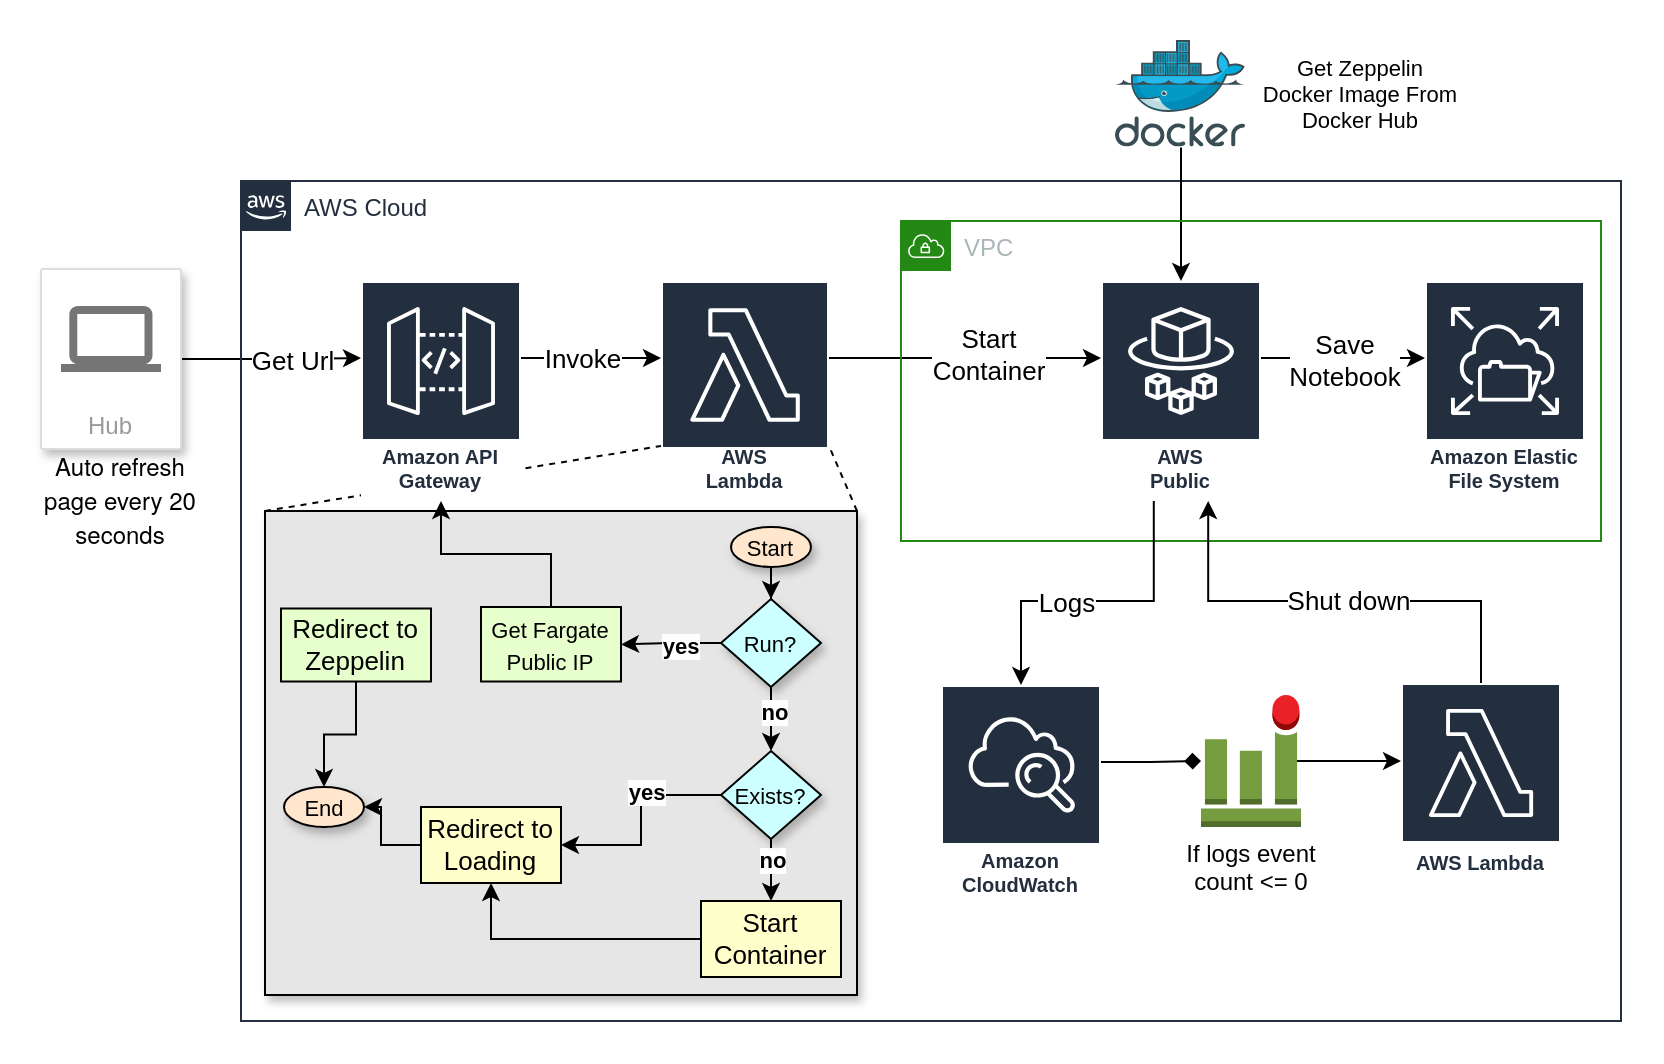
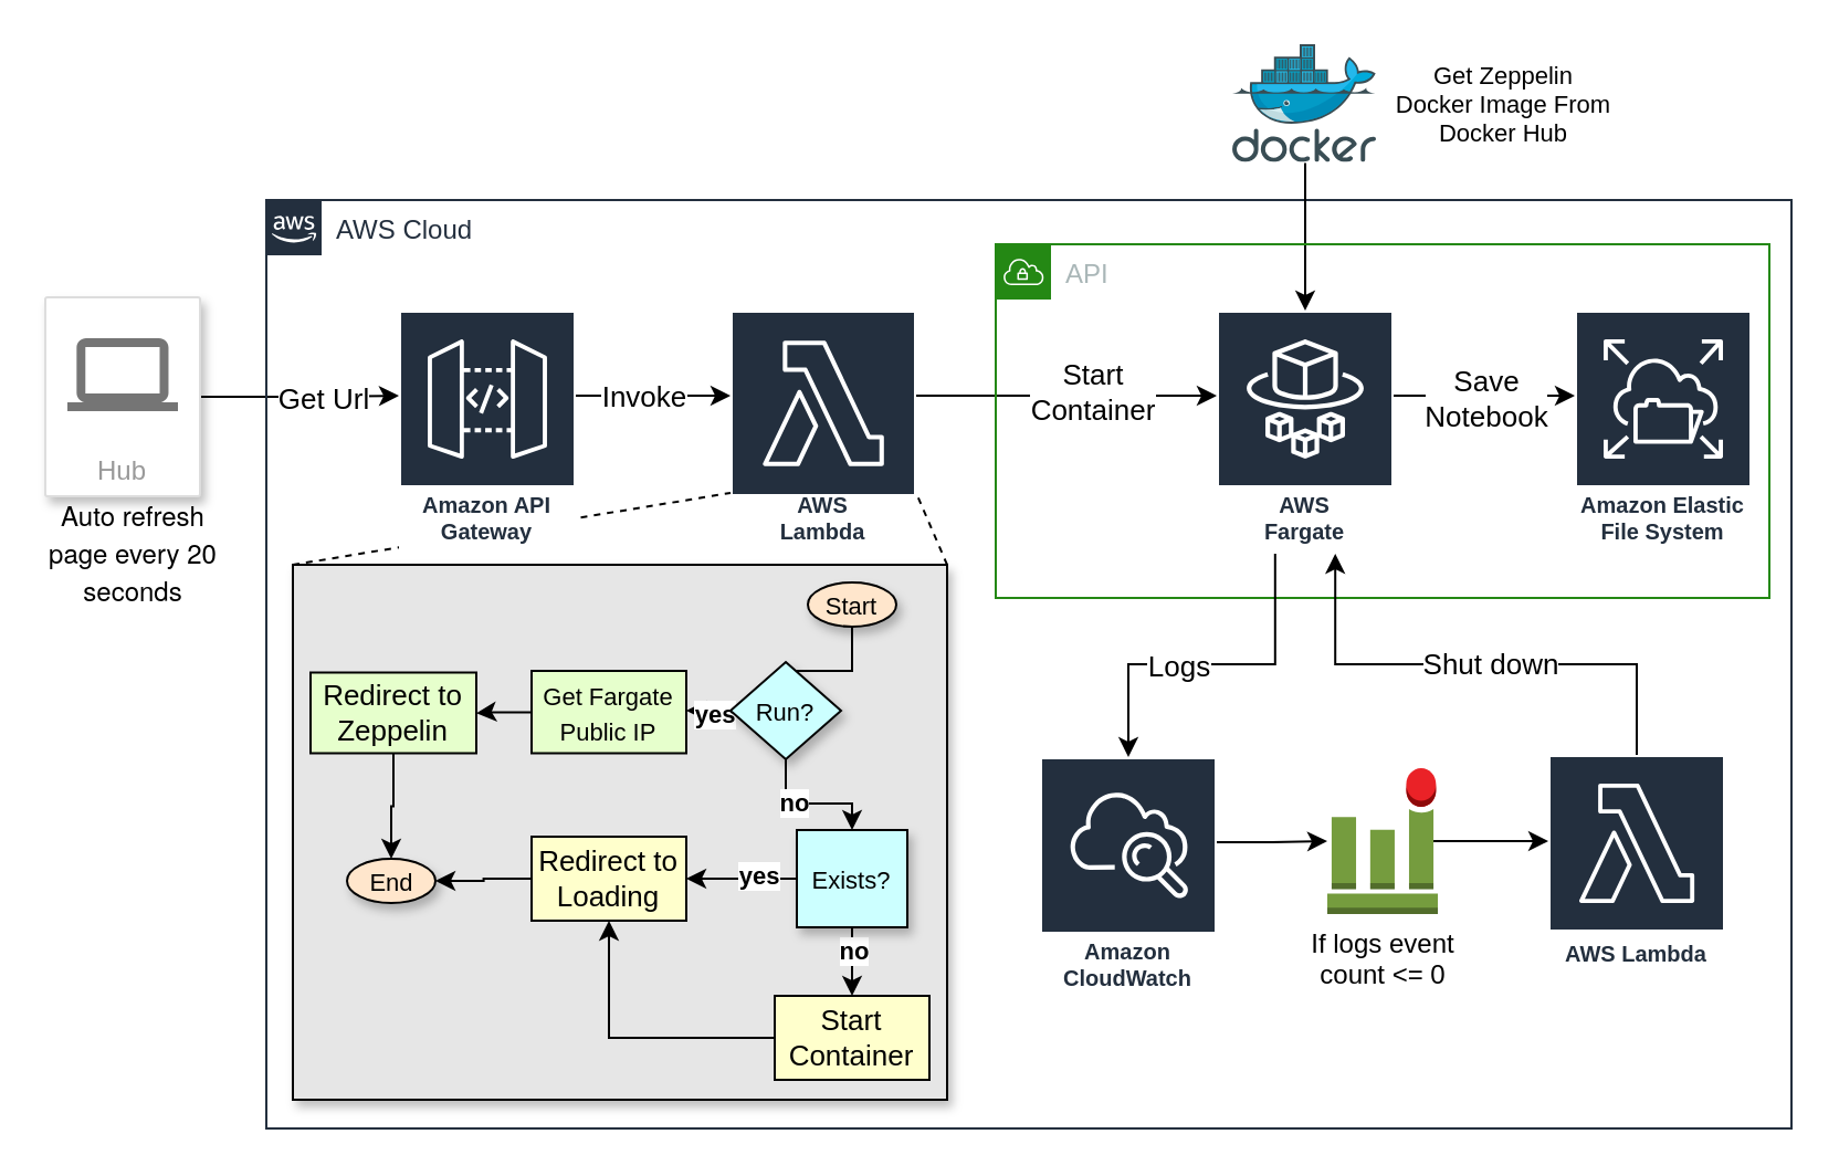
- <mxCell id="14" value="VPC" style="points=[[0,0],[0.25,0],[0.5,0],[0.75,0],[1,0],[1,0.25],[1,0.5],[1,0.75],[1,1],[0.75,1],[0.5,1],[0.25,1],[0,1],[0,0.75],[0,0.5],[0,0.25]];outlineConnect=0;gradientColor=none;html=1;whiteSpace=wrap;fontSize=12;fontStyle=0;container=0;pointerEvents=0;collapsible=0;recursiveResize=0;shape=mxgraph.aws4.group;grIcon=mxgraph.aws4.group_vpc;strokeColor=#248814;fillColor=none;verticalAlign=top;align=left;spacingLeft=30;fontColor=#AAB7B8;dashed=0;" parent="1" vertex="1"><mxGeometry x="450" y="110" width="350" height="160" as="geometry" /></mxCell>
+ <mxCell id="14" value="API" style="points=[[0,0],[0.25,0],[0.5,0],[0.75,0],[1,0],[1,0.25],[1,0.5],[1,0.75],[1,1],[0.75,1],[0.5,1],[0.25,1],[0,1],[0,0.75],[0,0.5],[0,0.25]];outlineConnect=0;gradientColor=none;html=1;whiteSpace=wrap;fontSize=12;fontStyle=0;container=0;pointerEvents=0;collapsible=0;recursiveResize=0;shape=mxgraph.aws4.group;grIcon=mxgraph.aws4.group_vpc;strokeColor=#248814;fillColor=none;verticalAlign=top;align=left;spacingLeft=30;fontColor=#AAB7B8;dashed=0;" parent="1" vertex="1"><mxGeometry x="450" y="110" width="350" height="160" as="geometry" /></mxCell>
- <mxCell id="26" value="AWS &lt;br&gt;Public" style="sketch=0;outlineConnect=0;fontColor=#232F3E;gradientColor=none;strokeColor=#ffffff;fillColor=#232F3E;dashed=0;verticalLabelPosition=middle;verticalAlign=bottom;align=center;html=1;whiteSpace=wrap;fontSize=10;fontStyle=1;spacing=3;shape=mxgraph.aws4.productIcon;prIcon=mxgraph.aws4.fargate;points=[[0,0.35,0,0,0],[0.33,1,0,0,0],[0.5,1,0,0,0],[0.68,1,0,0,0],[1,0.35,0,0,0]];" vertex="1" parent="1"><mxGeometry x="550" y="140" width="80" height="110" as="geometry" /></mxCell>
+ <mxCell id="26" value="AWS &lt;br&gt;Fargate" style="sketch=0;outlineConnect=0;fontColor=#232F3E;gradientColor=none;strokeColor=#ffffff;fillColor=#232F3E;dashed=0;verticalLabelPosition=middle;verticalAlign=bottom;align=center;html=1;whiteSpace=wrap;fontSize=10;fontStyle=1;spacing=3;shape=mxgraph.aws4.productIcon;prIcon=mxgraph.aws4.fargate;points=[[0,0.35,0,0,0],[0.33,1,0,0,0],[0.5,1,0,0,0],[0.68,1,0,0,0],[1,0.35,0,0,0]];" vertex="1" parent="1"><mxGeometry x="550" y="140" width="80" height="110" as="geometry" /></mxCell>
- <mxCell id="37" value="" style="edgeStyle=orthogonalEdgeStyle;rounded=0;orthogonalLoop=1;jettySize=auto;html=1;fontSize=11;" edge="1" parent="1" source="38" target="46"><mxGeometry relative="1" as="geometry" /></mxCell>
+ <mxCell id="37" value="" style="edgeStyle=orthogonalEdgeStyle;rounded=0;orthogonalLoop=1;jettySize=auto;html=1;fontSize=11;" edge="1" parent="1" source="38" target="40"><mxGeometry relative="1" as="geometry" /></mxCell>
- <mxCell id="36" value="&lt;font style=&quot;font-size: 11px&quot;&gt;Run?&lt;/font&gt;" style="rhombus;whiteSpace=wrap;html=1;fontSize=13;fillColor=#CCFFFF;shadow=1;" vertex="1" parent="1"><mxGeometry x="360" y="299" width="50" height="44" as="geometry" /></mxCell>
+ <mxCell id="36" value="&lt;font style=&quot;font-size: 11px&quot;&gt;Run?&lt;/font&gt;" style="rhombus;whiteSpace=wrap;html=1;fontSize=13;fillColor=#CCFFFF;shadow=1;" vertex="1" parent="1"><mxGeometry x="330" y="299" width="50" height="44" as="geometry" /></mxCell>
- <mxCell id="15" style="edgeStyle=orthogonalEdgeStyle;rounded=0;orthogonalLoop=1;jettySize=auto;html=1;exitX=1;exitY=0.35;exitDx=0;exitDy=0;exitPerimeter=0;fontSize=14;endArrow=diamond;" edge="1" parent="1" source="16" target="20"><mxGeometry relative="1" as="geometry" /></mxCell>
+ <mxCell id="15" style="edgeStyle=orthogonalEdgeStyle;rounded=0;orthogonalLoop=1;jettySize=auto;html=1;exitX=1;exitY=0.35;exitDx=0;exitDy=0;exitPerimeter=0;fontSize=14;" edge="1" parent="1" source="16" target="20"><mxGeometry relative="1" as="geometry" /></mxCell>
- <mxCell id="52" value="&lt;font style=&quot;font-size: 11px&quot;&gt;Exists?&lt;/font&gt;" style="rhombus;whiteSpace=wrap;html=1;fontSize=13;fillColor=#CCFFFF;shadow=1;" vertex="1" parent="1"><mxGeometry x="360" y="375" width="50" height="44" as="geometry" /></mxCell>
+ <mxCell id="52" value="&lt;font style=&quot;font-size: 11px&quot;&gt;Exists?&lt;/font&gt;" style="whiteSpace=wrap;html=1;fontSize=13;fillColor=#CCFFFF;shadow=1;rounded=0;" vertex="1" parent="1"><mxGeometry x="360" y="375" width="50" height="44" as="geometry" /></mxCell>
- <mxCell id="44" value="&lt;font style=&quot;font-size: 11px&quot;&gt;End&lt;/font&gt;" style="ellipse;whiteSpace=wrap;html=1;fontSize=13;fillColor=#FFE6CC;shadow=1;" vertex="1" parent="1"><mxGeometry x="141.5" y="393" width="40" height="20" as="geometry" /></mxCell>
+ <mxCell id="44" value="&lt;font style=&quot;font-size: 11px&quot;&gt;End&lt;/font&gt;" style="ellipse;whiteSpace=wrap;html=1;fontSize=13;fillColor=#FFE6CC;shadow=1;" vertex="1" parent="1"><mxGeometry x="156.5" y="388" width="40" height="20" as="geometry" /></mxCell>
- <mxCell id="42" value="Redirect to Loading" style="whiteSpace=wrap;html=1;fontSize=13;fillColor=#FFFFCC;" vertex="1" parent="1"><mxGeometry x="210" y="403" width="70" height="38" as="geometry" /></mxCell>
+ <mxCell id="42" value="Redirect to Loading" style="whiteSpace=wrap;html=1;fontSize=13;fillColor=#FFFFCC;" vertex="1" parent="1"><mxGeometry x="240" y="378" width="70" height="38" as="geometry" /></mxCell>
